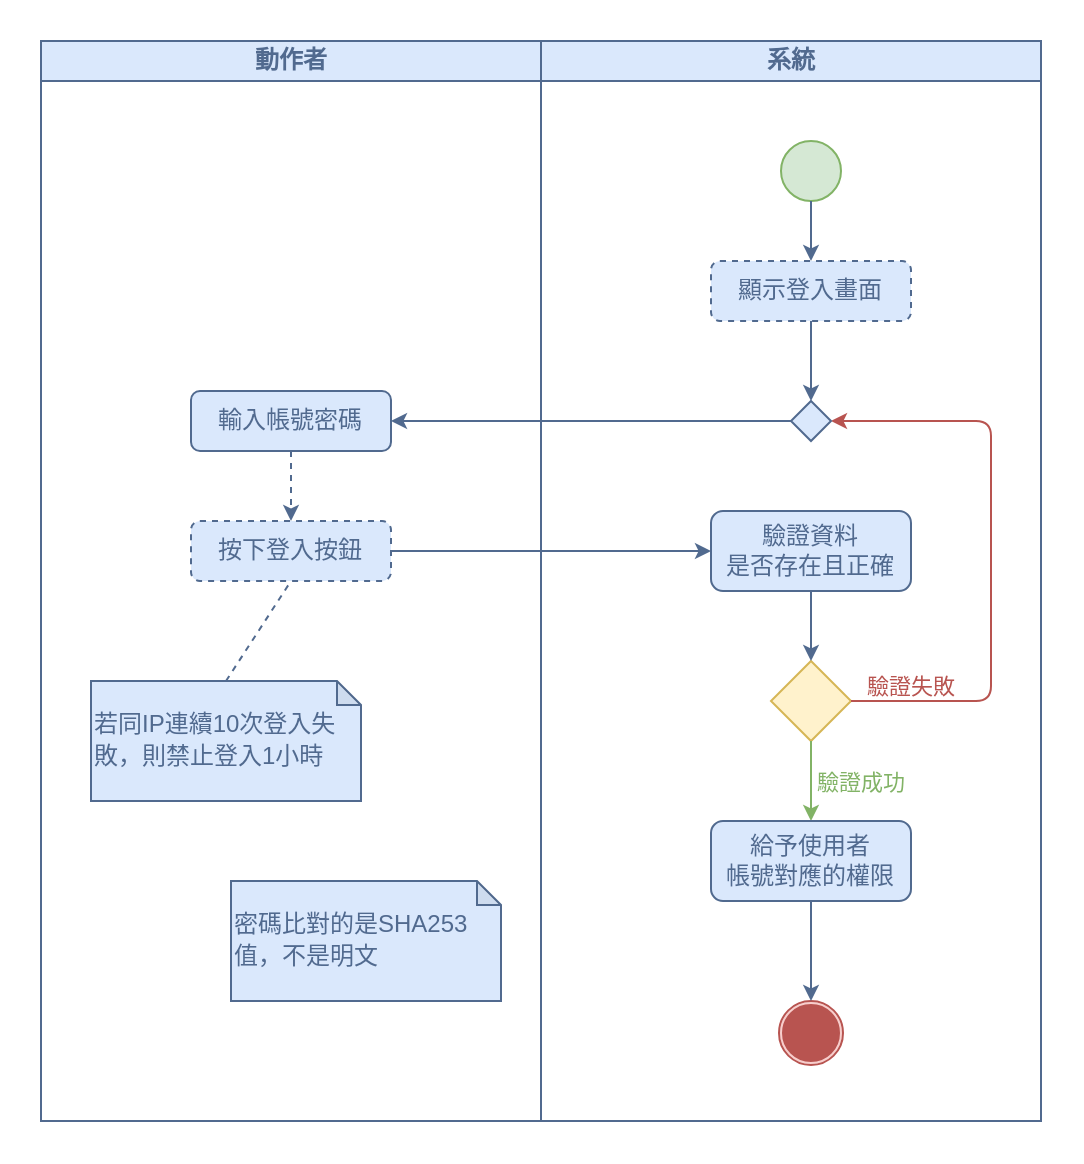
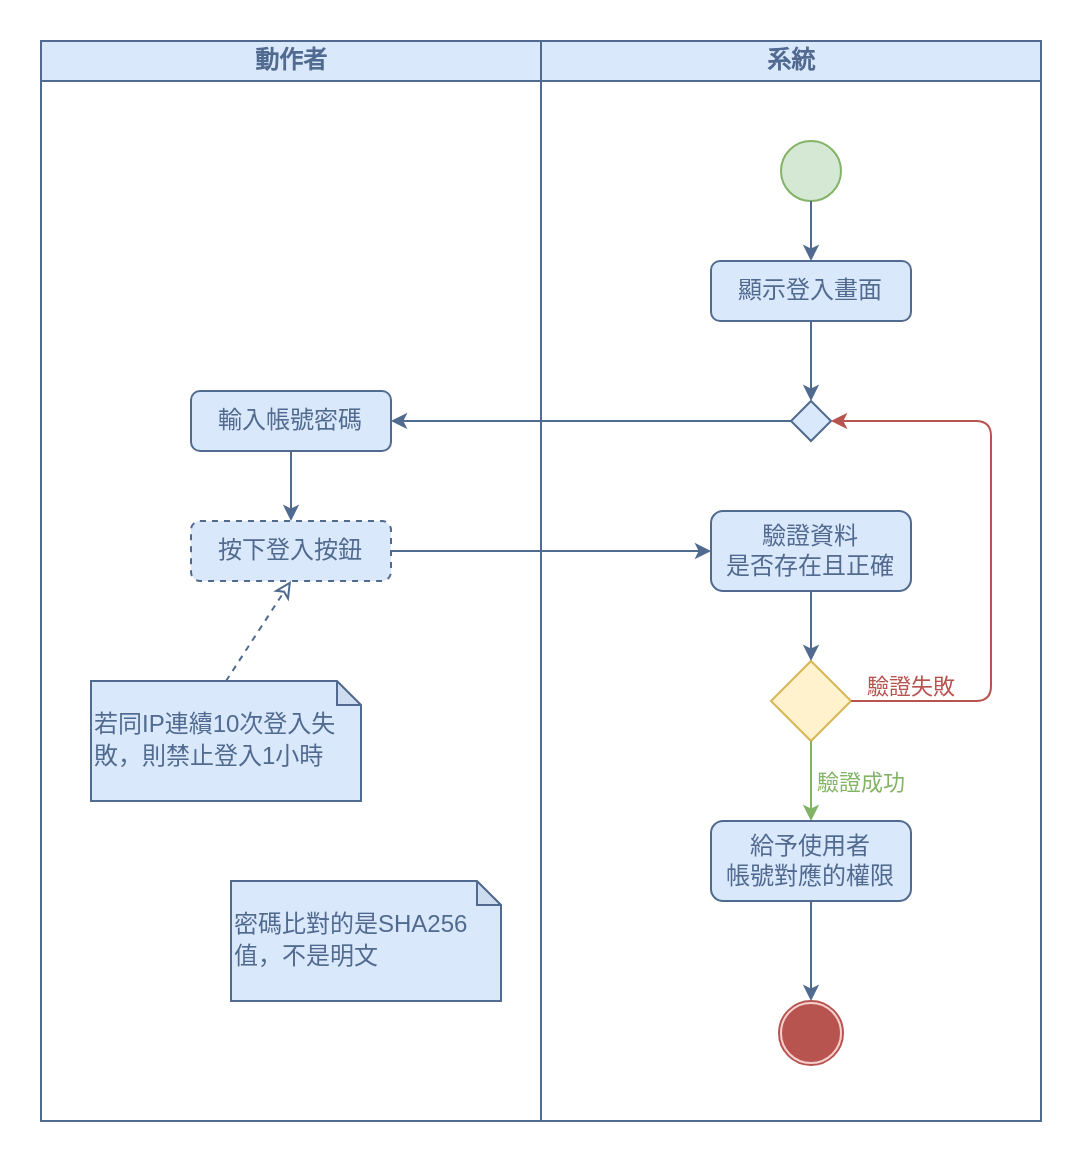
- <mxCell id="10" value="&lt;font color=&quot;#516a8f&quot;&gt;顯示登入畫面&lt;/font&gt;" style="rounded=1;whiteSpace=wrap;html=1;shadow=0;comic=0;labelBackgroundColor=none;strokeWidth=1;fontFamily=Verdana;fontSize=12;align=center;arcSize=15;fillColor=#dae8fc;strokeColor=#516A8F;glass=0;dashed=1;" parent="9" vertex="1"><mxGeometry x="85" y="110" width="100" height="30" as="geometry" /></mxCell>
+ <mxCell id="10" value="&lt;font color=&quot;#516a8f&quot;&gt;顯示登入畫面&lt;/font&gt;" style="rounded=1;whiteSpace=wrap;html=1;shadow=0;comic=0;labelBackgroundColor=none;strokeWidth=1;fontFamily=Verdana;fontSize=12;align=center;arcSize=15;fillColor=#dae8fc;strokeColor=#516A8F;glass=0;" parent="9" vertex="1"><mxGeometry x="85" y="110" width="100" height="30" as="geometry" /></mxCell>
- <mxCell id="5" style="edgeStyle=none;rounded=0;html=1;labelBackgroundColor=none;startArrow=none;startFill=0;startSize=5;endArrow=classic;endFill=1;endSize=5;jettySize=auto;orthogonalLoop=1;strokeWidth=1;fontFamily=Verdana;fontSize=12;exitX=0.5;exitY=1;exitDx=0;exitDy=0;strokeColor=#516A8F;arcSize=20;entryX=0.5;entryY=0;entryDx=0;entryDy=0;dashed=1;" parent="2" source="3" target="4" edge="1"><mxGeometry relative="1" as="geometry"><mxPoint x="124.66" y="270" as="sourcePoint" /><mxPoint x="124.66" y="320" as="targetPoint" /></mxGeometry></mxCell>
+ <mxCell id="5" style="edgeStyle=none;rounded=0;html=1;labelBackgroundColor=none;startArrow=none;startFill=0;startSize=5;endArrow=classic;endFill=1;endSize=5;jettySize=auto;orthogonalLoop=1;strokeWidth=1;fontFamily=Verdana;fontSize=12;exitX=0.5;exitY=1;exitDx=0;exitDy=0;strokeColor=#516A8F;arcSize=20;entryX=0.5;entryY=0;entryDx=0;entryDy=0;" parent="2" source="3" target="4" edge="1"><mxGeometry relative="1" as="geometry"><mxPoint x="124.66" y="270" as="sourcePoint" /><mxPoint x="124.66" y="320" as="targetPoint" /></mxGeometry></mxCell>
- <mxCell id="7" style="rounded=0;orthogonalLoop=1;jettySize=auto;html=1;strokeColor=#516A8F;endArrow=none;endFill=0;dashed=1;strokeWidth=1;entryX=0.5;entryY=1;entryDx=0;entryDy=0;exitX=0.5;exitY=0;exitDx=0;exitDy=0;exitPerimeter=0;" parent="2" source="6" target="4" edge="1"><mxGeometry relative="1" as="geometry"><mxPoint x="45" y="210" as="targetPoint" /></mxGeometry></mxCell>
+ <mxCell id="7" style="rounded=0;orthogonalLoop=1;jettySize=auto;html=1;strokeColor=#516A8F;endArrow=classic;endFill=0;dashed=1;strokeWidth=1;entryX=0.5;entryY=1;entryDx=0;entryDy=0;exitX=0.5;exitY=0;exitDx=0;exitDy=0;exitPerimeter=0;" parent="2" source="6" target="4" edge="1"><mxGeometry relative="1" as="geometry"><mxPoint x="45" y="210" as="targetPoint" /></mxGeometry></mxCell>
- <mxCell id="8" value="&lt;p style=&quot;line-height: 130%;&quot;&gt;&lt;font color=&quot;#516a8f&quot;&gt;密碼比對的是SHA253值，不是明文&lt;/font&gt;&lt;/p&gt;" style="shape=note;whiteSpace=wrap;html=1;backgroundOutline=1;darkOpacity=0.05;size=12;fillColor=#dae8fc;strokeColor=#516A8F;align=left;labelPadding=0;noLabel=0;" parent="2" vertex="1"><mxGeometry x="95" y="420" width="135" height="60" as="geometry" /></mxCell>
+ <mxCell id="8" value="&lt;p style=&quot;line-height: 130%;&quot;&gt;&lt;font color=&quot;#516a8f&quot;&gt;密碼比對的是SHA256值，不是明文&lt;/font&gt;&lt;/p&gt;" style="shape=note;whiteSpace=wrap;html=1;backgroundOutline=1;darkOpacity=0.05;size=12;fillColor=#dae8fc;strokeColor=#516A8F;align=left;labelPadding=0;noLabel=0;" parent="2" vertex="1"><mxGeometry x="95" y="420" width="135" height="60" as="geometry" /></mxCell>
